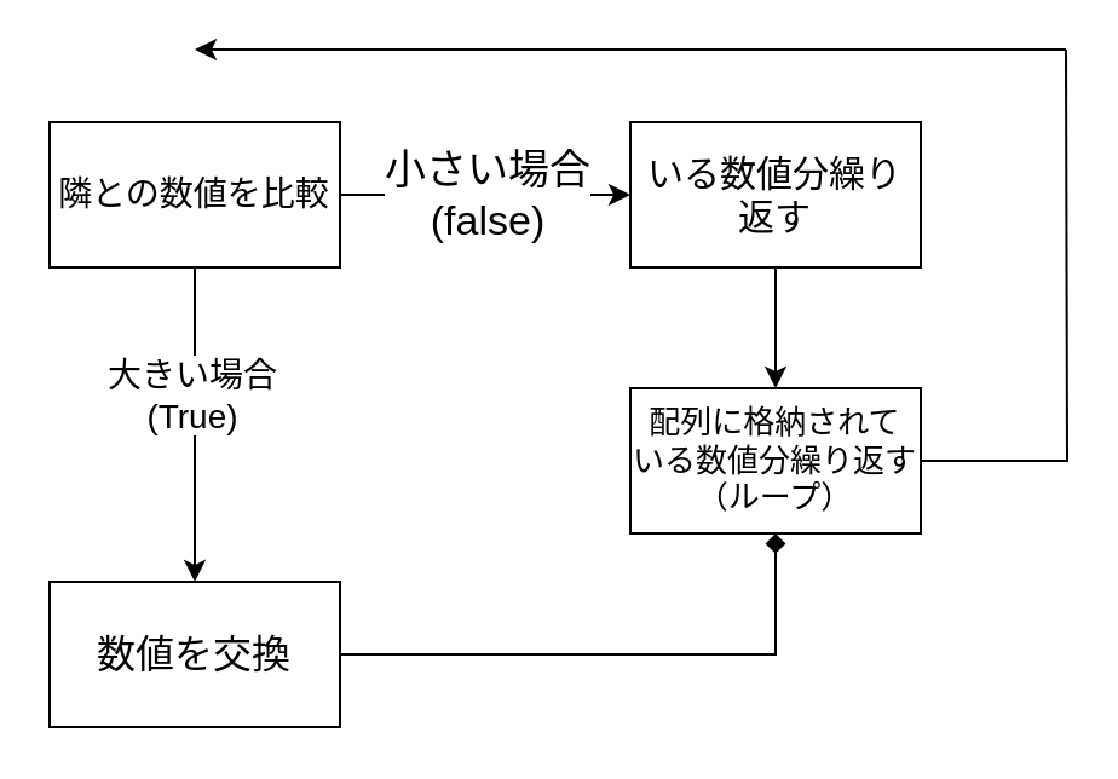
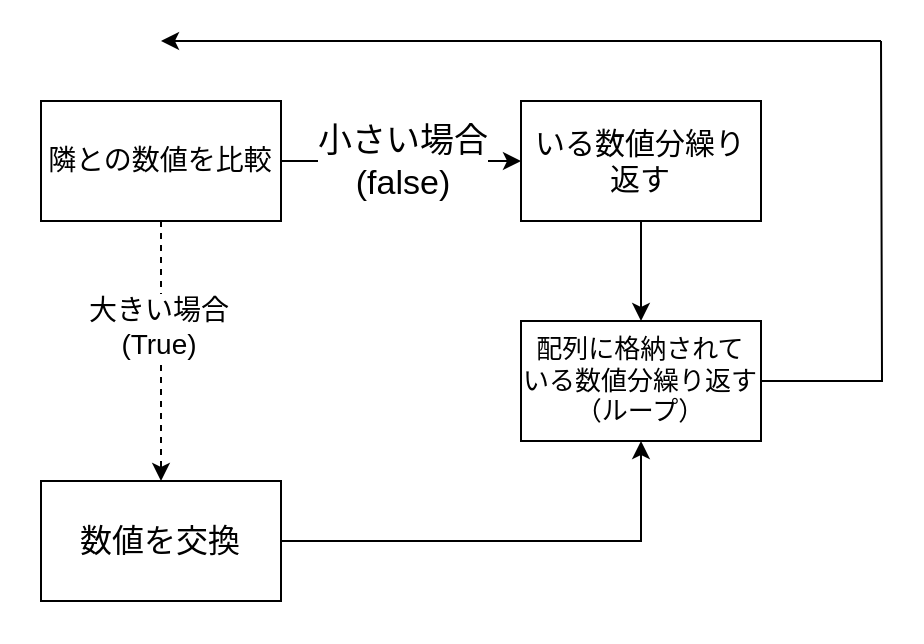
- <mxCell id="2" style="edgeStyle=orthogonalEdgeStyle;rounded=0;orthogonalLoop=1;jettySize=auto;html=1;fontSize=14;entryX=0.5;entryY=0;entryDx=0;entryDy=0;" parent="1" source="6" target="8" edge="1"><mxGeometry relative="1" as="geometry"><mxPoint x="80" y="180" as="targetPoint" /></mxGeometry></mxCell>
+ <mxCell id="2" style="edgeStyle=orthogonalEdgeStyle;rounded=0;orthogonalLoop=1;jettySize=auto;html=1;fontSize=14;entryX=0.5;entryY=0;entryDx=0;entryDy=0;dashed=1;" parent="1" source="6" target="8" edge="1"><mxGeometry relative="1" as="geometry"><mxPoint x="80" y="180" as="targetPoint" /></mxGeometry></mxCell>
- <mxCell id="7" style="edgeStyle=orthogonalEdgeStyle;rounded=0;orthogonalLoop=1;jettySize=auto;html=1;entryX=0.5;entryY=1;entryDx=0;entryDy=0;endArrow=diamond;" edge="1" parent="1" source="8" target="11"><mxGeometry relative="1" as="geometry" /></mxCell>
+ <mxCell id="7" style="edgeStyle=orthogonalEdgeStyle;rounded=0;orthogonalLoop=1;jettySize=auto;html=1;entryX=0.5;entryY=1;entryDx=0;entryDy=0;" edge="1" parent="1" source="8" target="11"><mxGeometry relative="1" as="geometry" /></mxCell>
